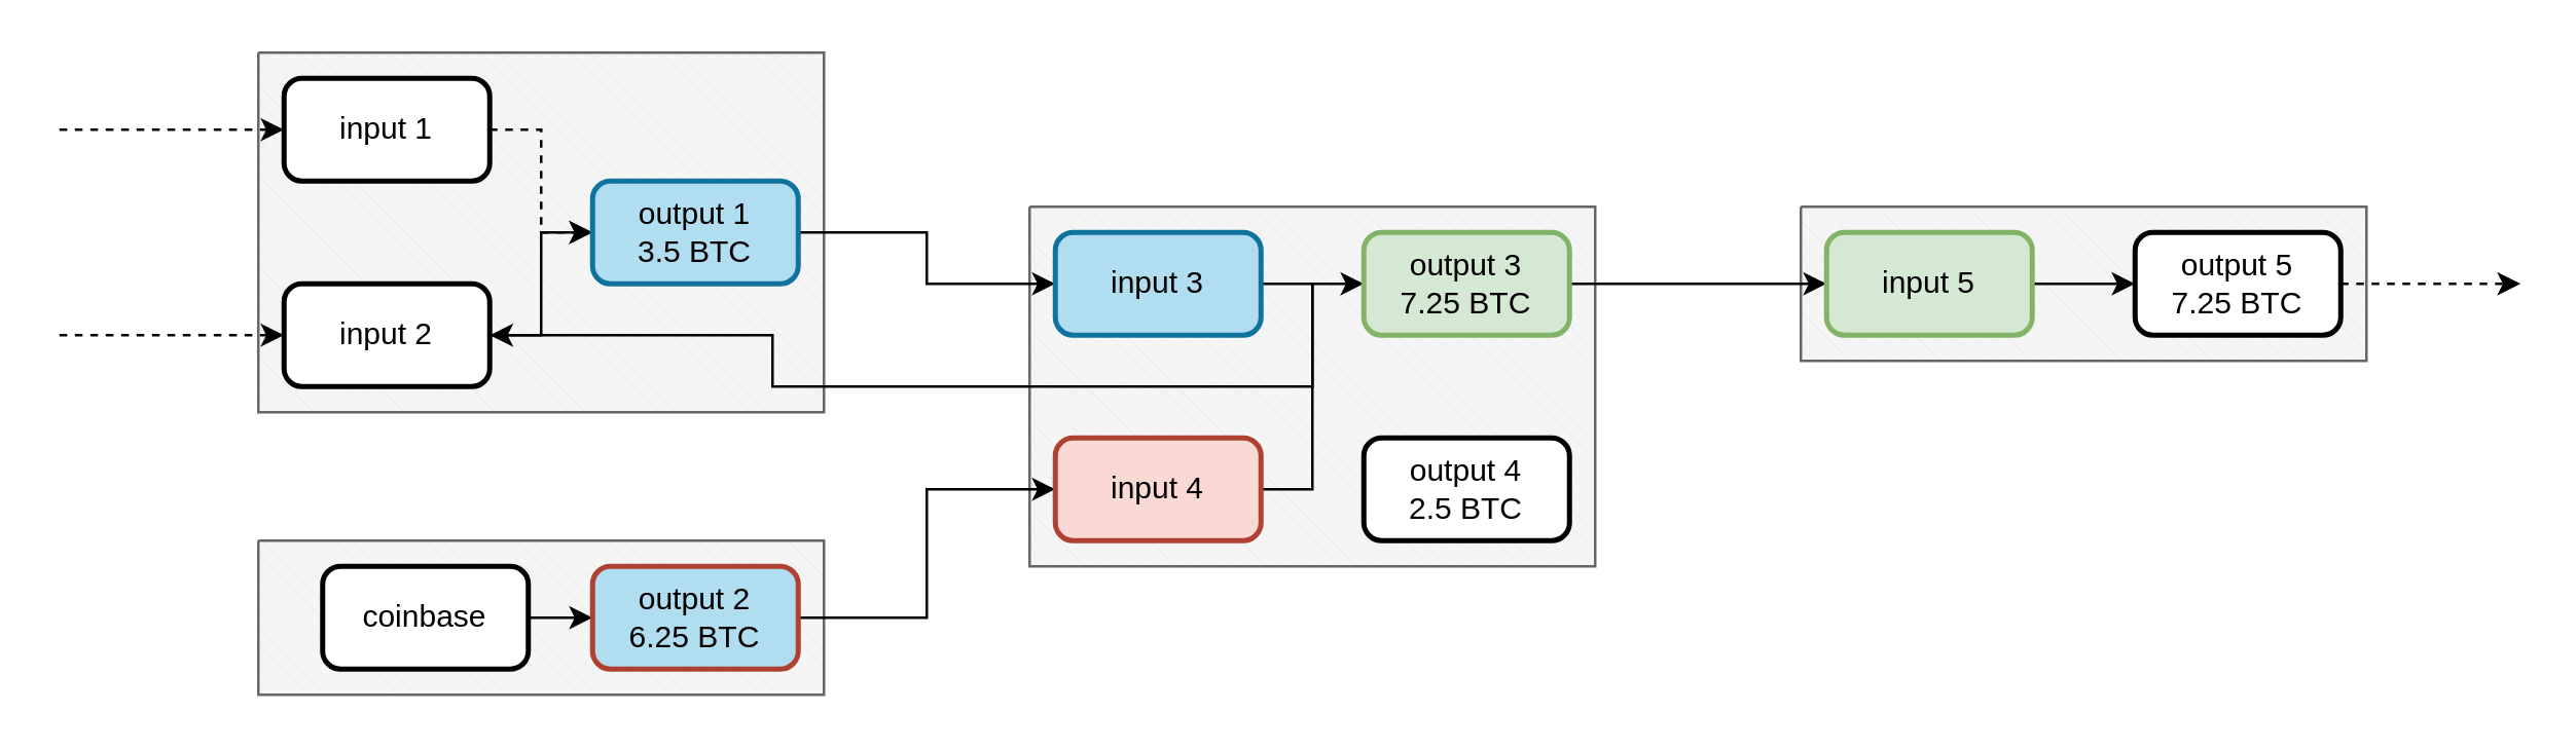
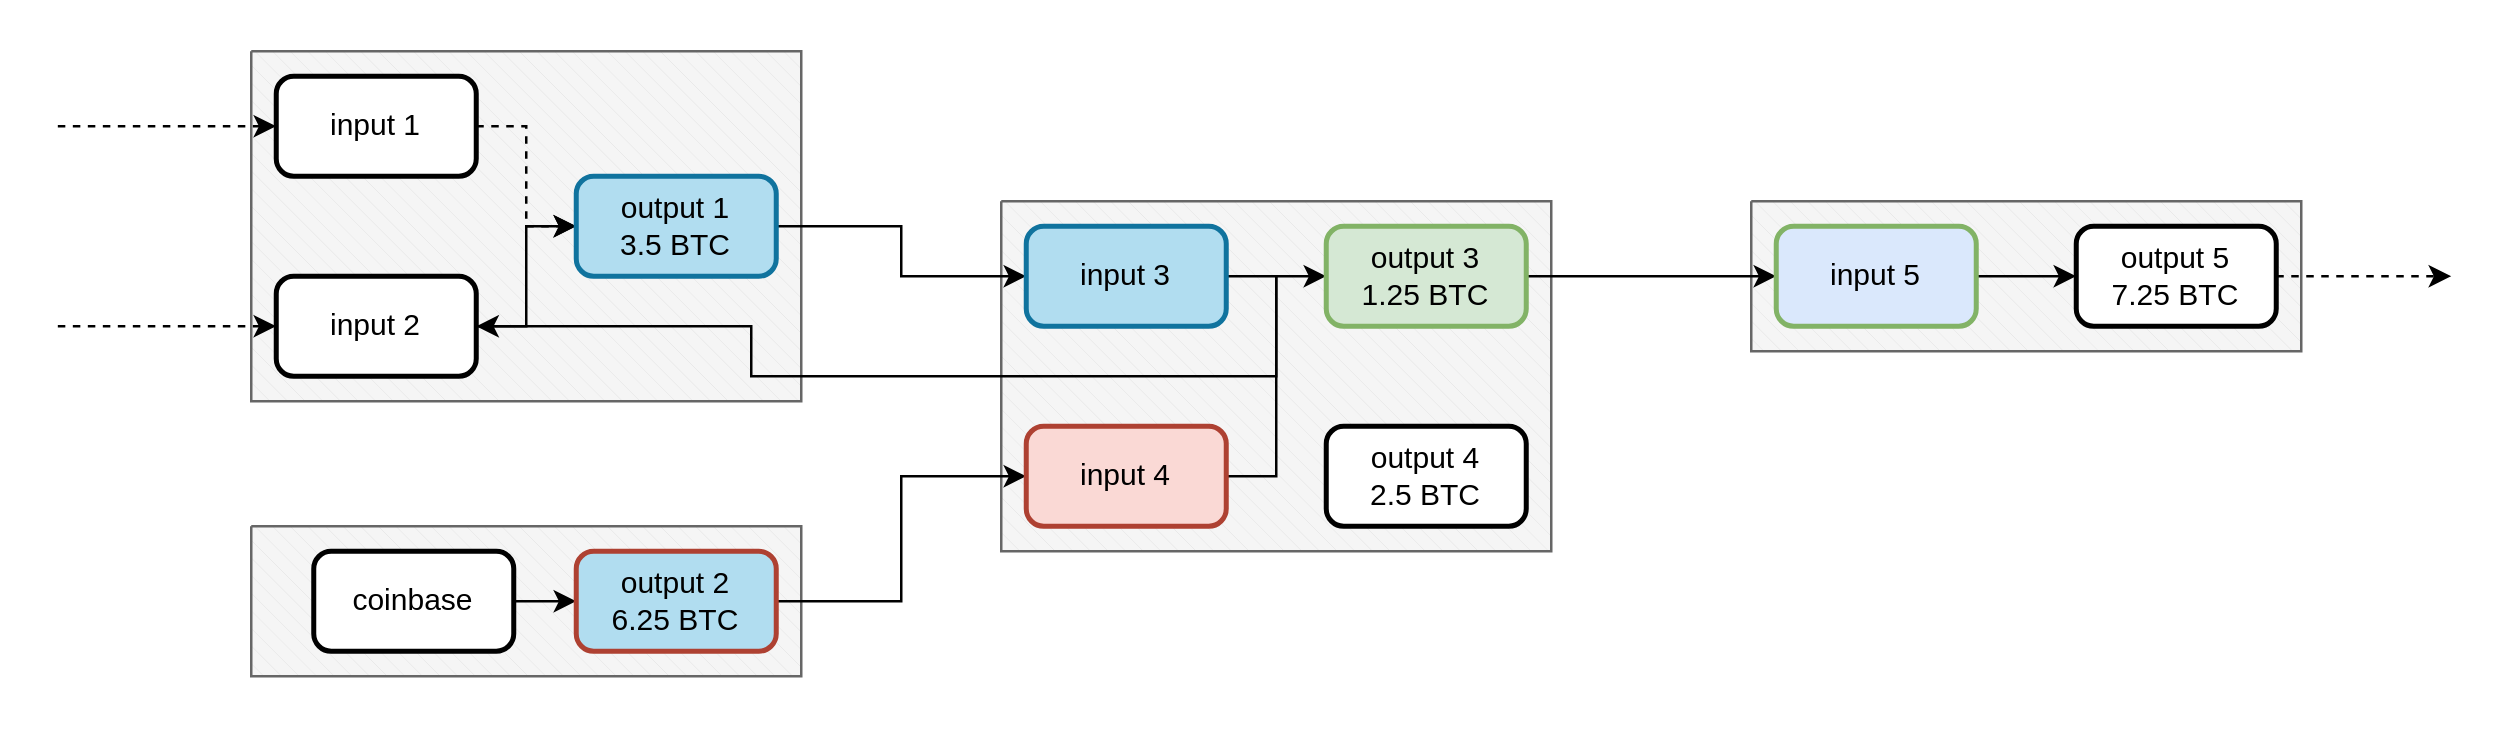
- <mxCell id="23" value="output 3&lt;br&gt;7.25 BTC" style="rounded=1;whiteSpace=wrap;html=1;absoluteArcSize=1;arcSize=14;strokeWidth=2;fillColor=#d5e8d4;strokeColor=#82b366;" vertex="1" parent="1"><mxGeometry x="530" y="90" width="80" height="40" as="geometry" /></mxCell>
+ <mxCell id="23" value="output 3&lt;br&gt;1.25 BTC" style="rounded=1;whiteSpace=wrap;html=1;absoluteArcSize=1;arcSize=14;strokeWidth=2;fillColor=#d5e8d4;strokeColor=#82b366;" vertex="1" parent="1"><mxGeometry x="530" y="90" width="80" height="40" as="geometry" /></mxCell>
- <mxCell id="26" value="input 5" style="rounded=1;whiteSpace=wrap;html=1;absoluteArcSize=1;arcSize=14;strokeWidth=2;fillColor=#d5e8d4;strokeColor=#82b366;" vertex="1" parent="1"><mxGeometry x="710" y="90" width="80" height="40" as="geometry" /></mxCell>
+ <mxCell id="26" value="input 5" style="rounded=1;whiteSpace=wrap;html=1;absoluteArcSize=1;arcSize=14;strokeWidth=2;fillColor=#dae8fc;strokeColor=#82b366;" vertex="1" parent="1"><mxGeometry x="710" y="90" width="80" height="40" as="geometry" /></mxCell>
